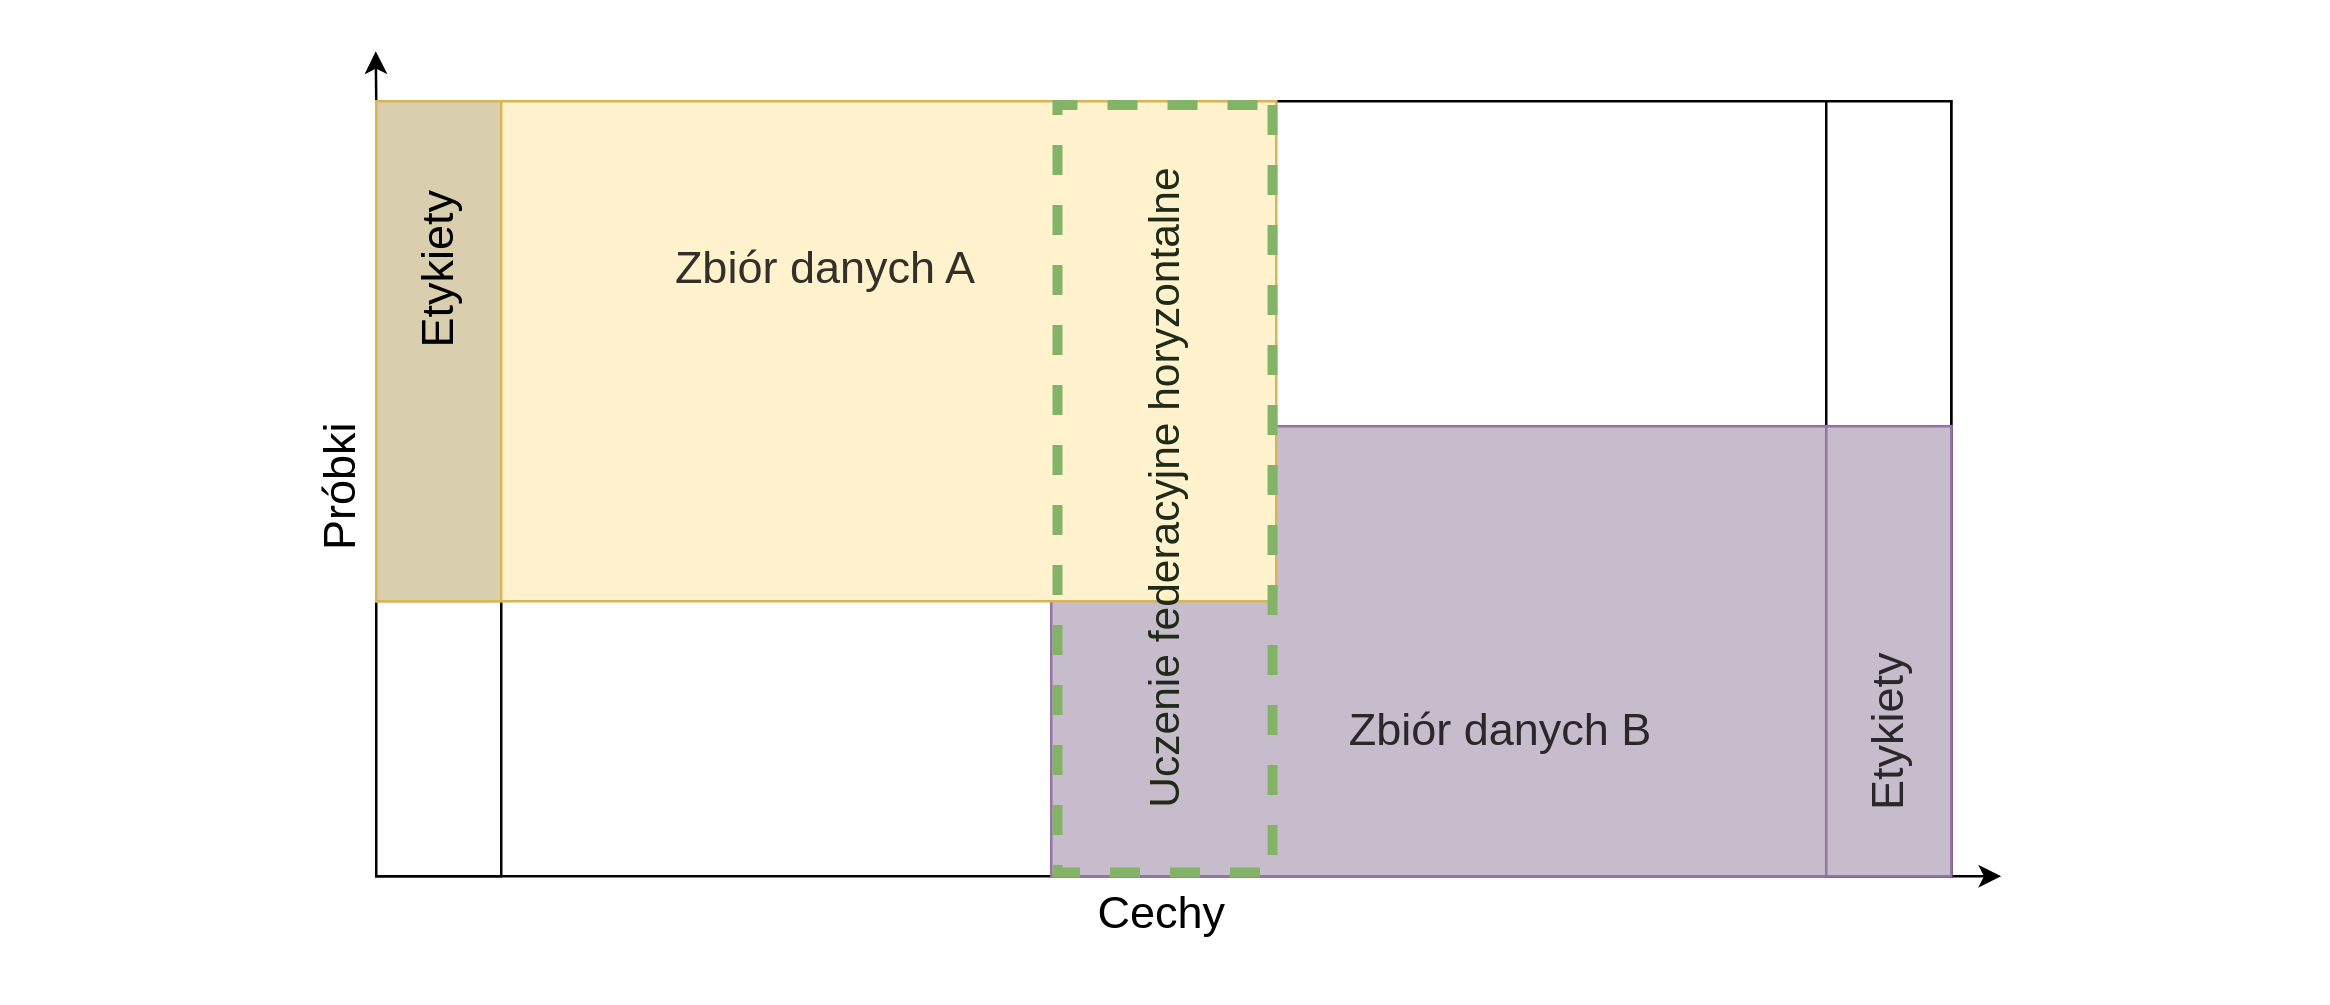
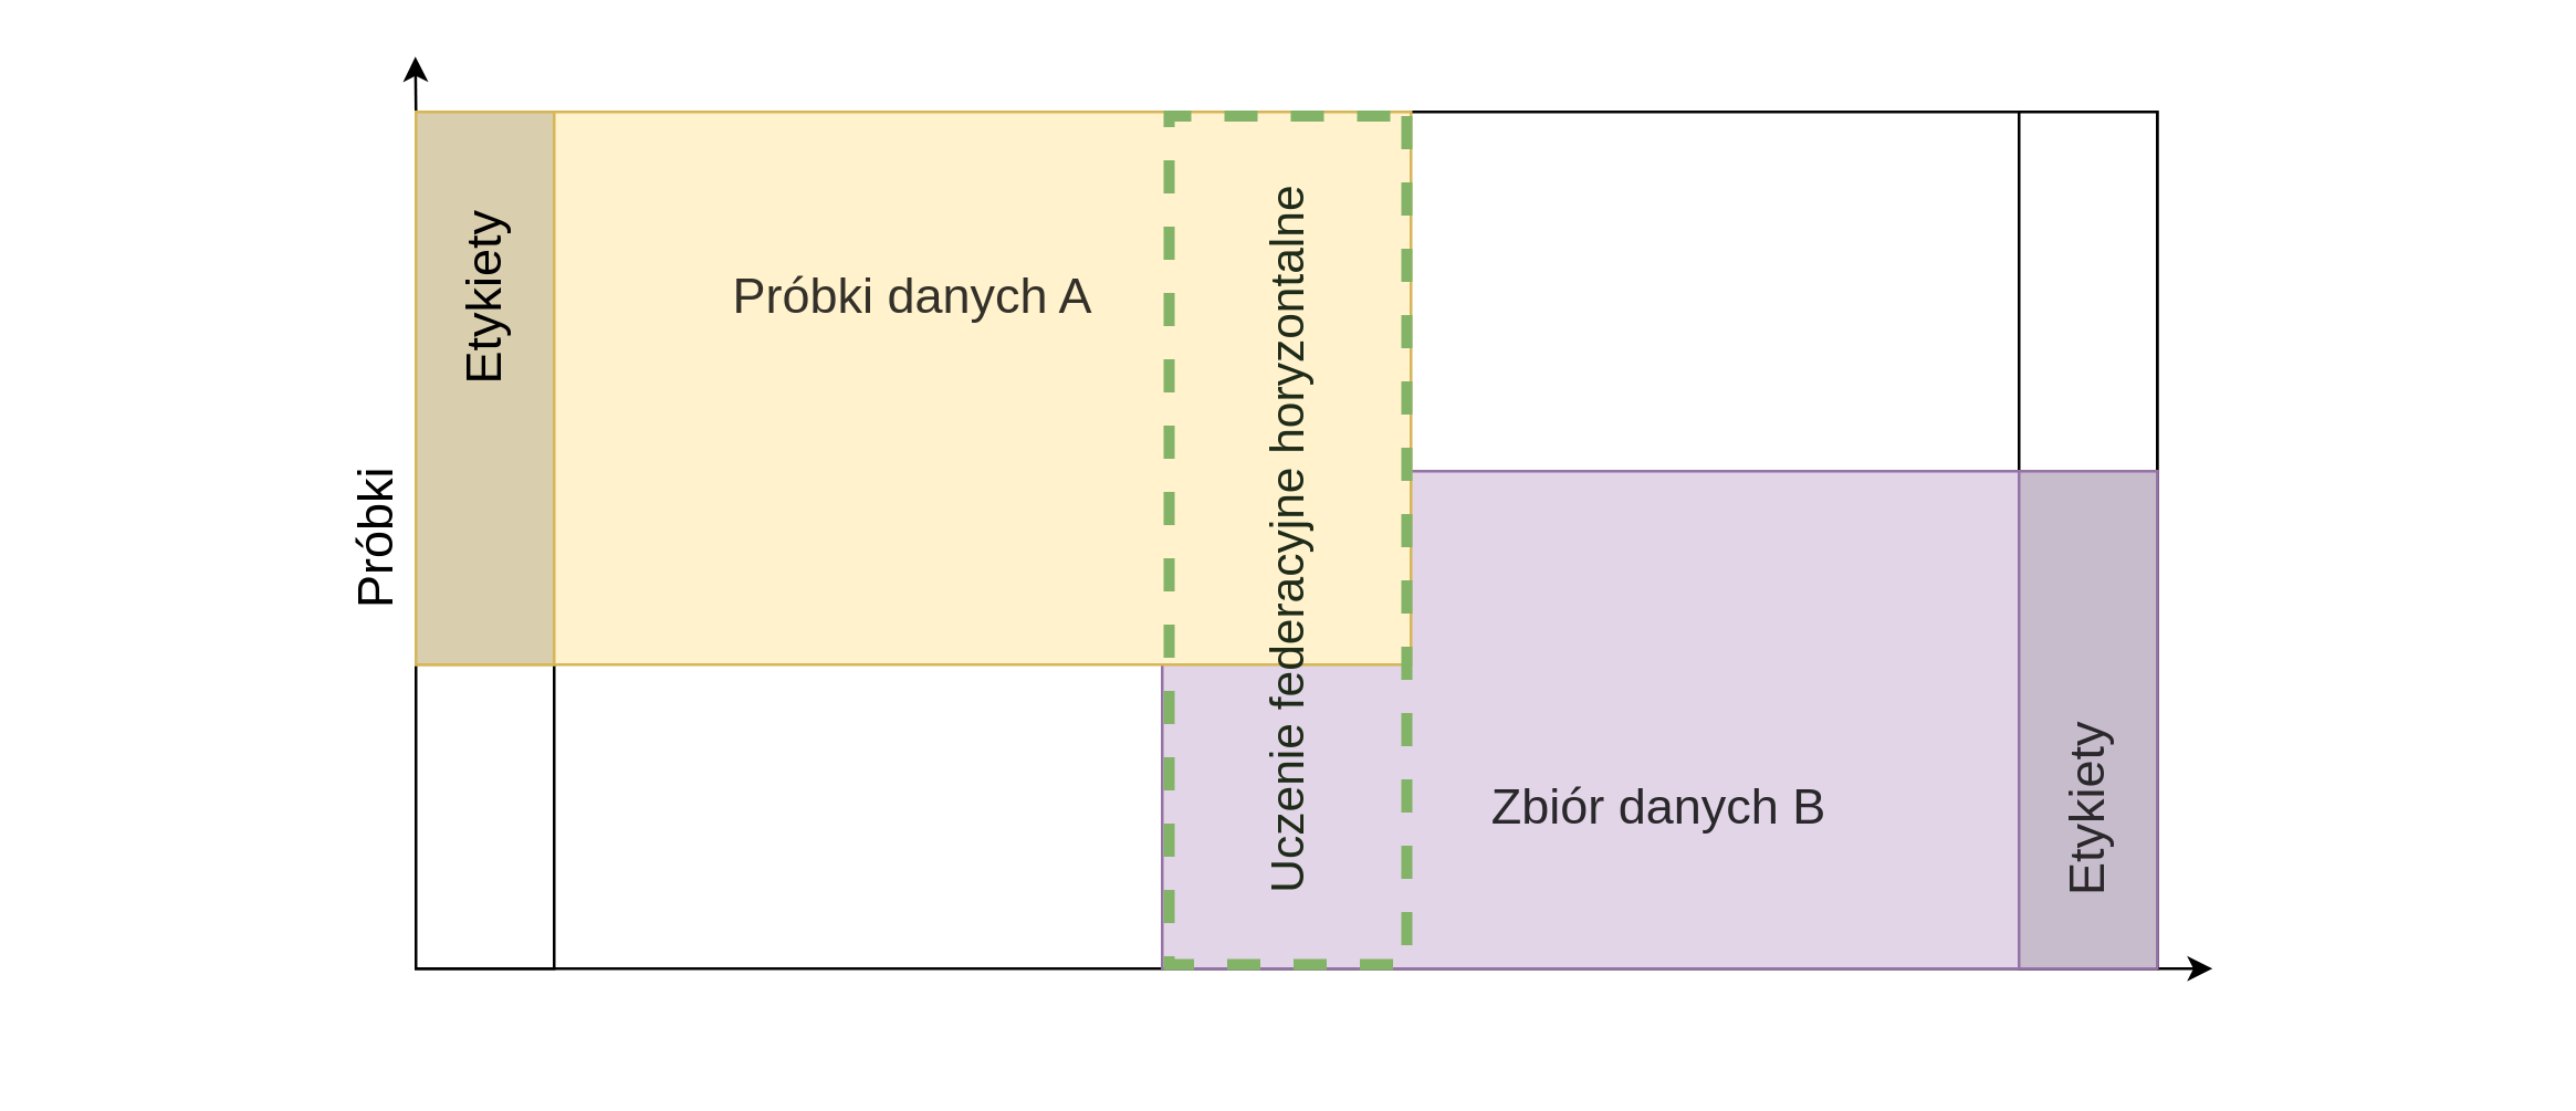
- <mxCell id="6" value="&lt;font style=&quot;font-size: 18px&quot;&gt;&lt;font color=&quot;#333029&quot;&gt;Zbiór danych A&lt;br&gt;&lt;br&gt;&lt;br&gt;&lt;/font&gt;&lt;br&gt;&lt;/font&gt;" style="rounded=0;whiteSpace=wrap;html=1;fillColor=#FFF2CC;strokeColor=#d6b656;gradientColor=none;glass=0;" vertex="1" parent="1"><mxGeometry x="150" y="40" width="360" height="200" as="geometry" /></mxCell>
+ <mxCell id="6" value="&lt;font style=&quot;font-size: 18px&quot;&gt;&lt;font color=&quot;#333029&quot;&gt;Próbki danych A&lt;br&gt;&lt;br&gt;&lt;br&gt;&lt;/font&gt;&lt;br&gt;&lt;/font&gt;" style="rounded=0;whiteSpace=wrap;html=1;fillColor=#FFF2CC;strokeColor=#d6b656;gradientColor=none;glass=0;" vertex="1" parent="1"><mxGeometry x="150" y="40" width="360" height="200" as="geometry" /></mxCell>
- <mxCell id="5" value="&lt;font style=&quot;font-size: 18px&quot; color=&quot;#2a282b&quot;&gt;&lt;br&gt;&lt;br&gt;&lt;br&gt;Zbiór danych B&lt;/font&gt;" style="rounded=0;whiteSpace=wrap;html=1;fillColor=#c7bccc;strokeColor=#9673A6;fontSize=17;" vertex="1" parent="1"><mxGeometry x="420" y="170" width="360" height="180" as="geometry" /></mxCell>
+ <mxCell id="5" value="&lt;font style=&quot;font-size: 18px&quot; color=&quot;#2a282b&quot;&gt;&lt;br&gt;&lt;br&gt;&lt;br&gt;Zbiór danych B&lt;/font&gt;" style="rounded=0;whiteSpace=wrap;html=1;fillColor=#E1D5E7;strokeColor=#9673A6;fontSize=17;" vertex="1" parent="1"><mxGeometry x="420" y="170" width="360" height="180" as="geometry" /></mxCell>
- <mxCell id="11" value="Cechy" style="text;html=1;align=center;verticalAlign=middle;resizable=0;points=[];autosize=1;strokeColor=none;fillColor=none;fontSize=18;" vertex="1" parent="1"><mxGeometry x="429" y="350" width="70" height="30" as="geometry" /></mxCell>
